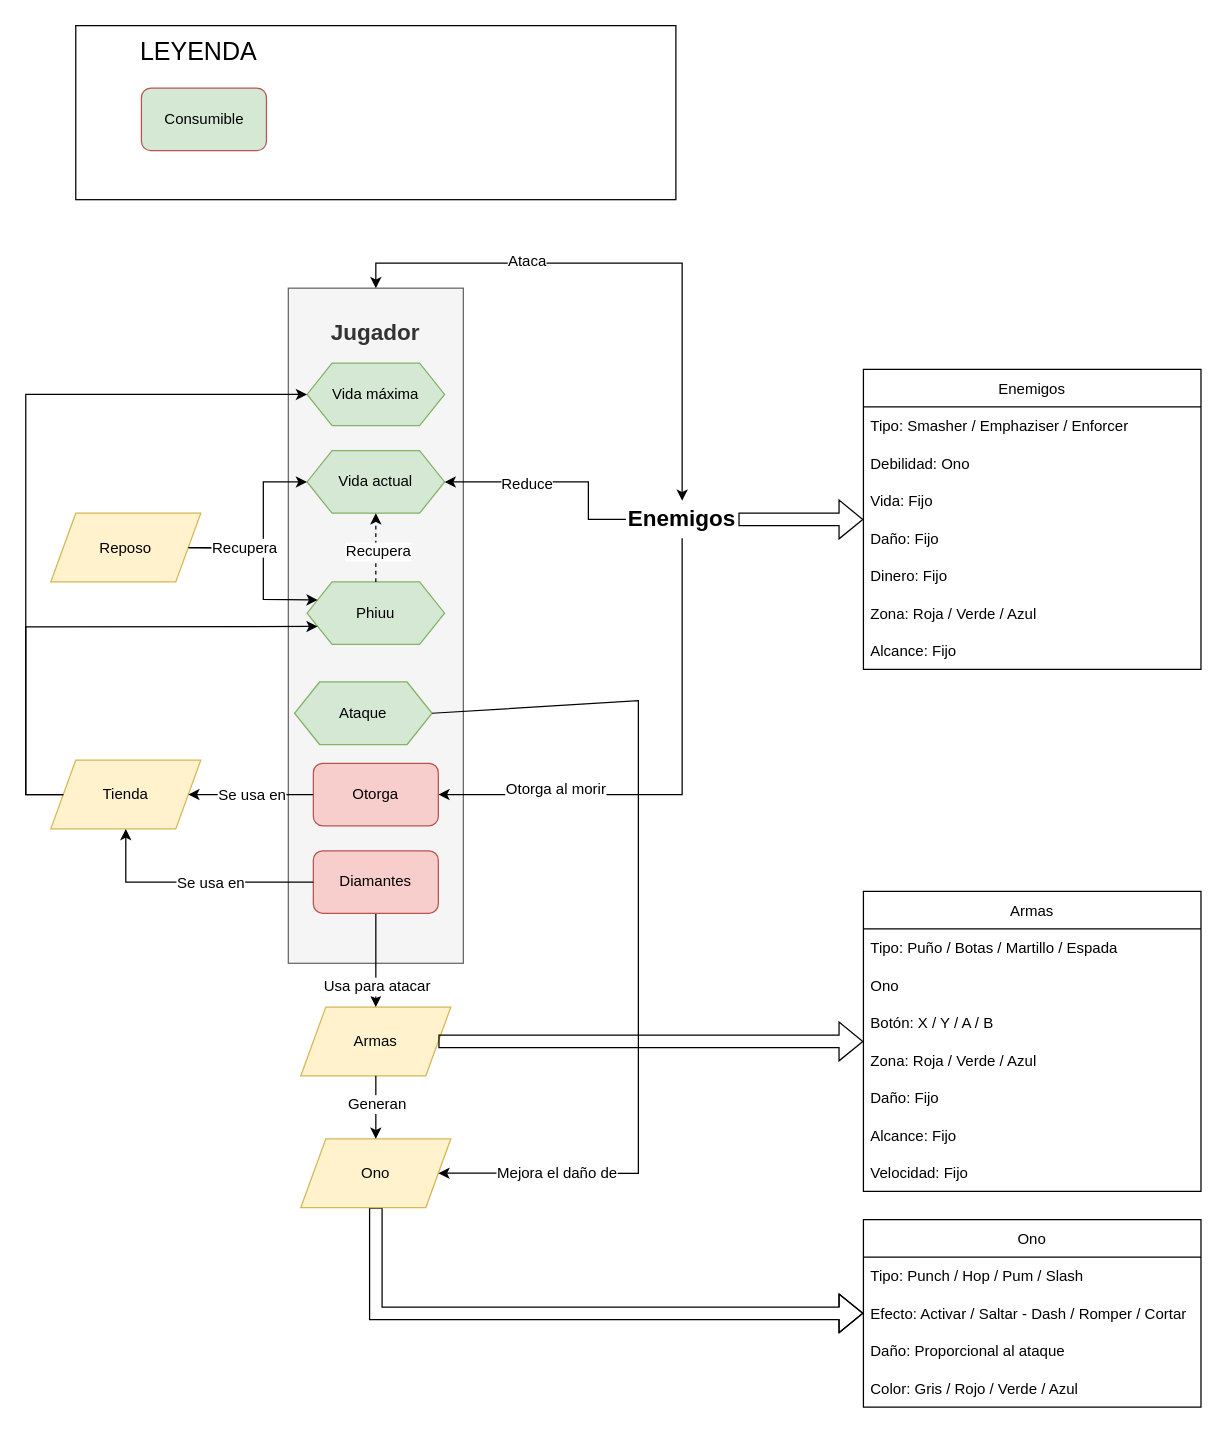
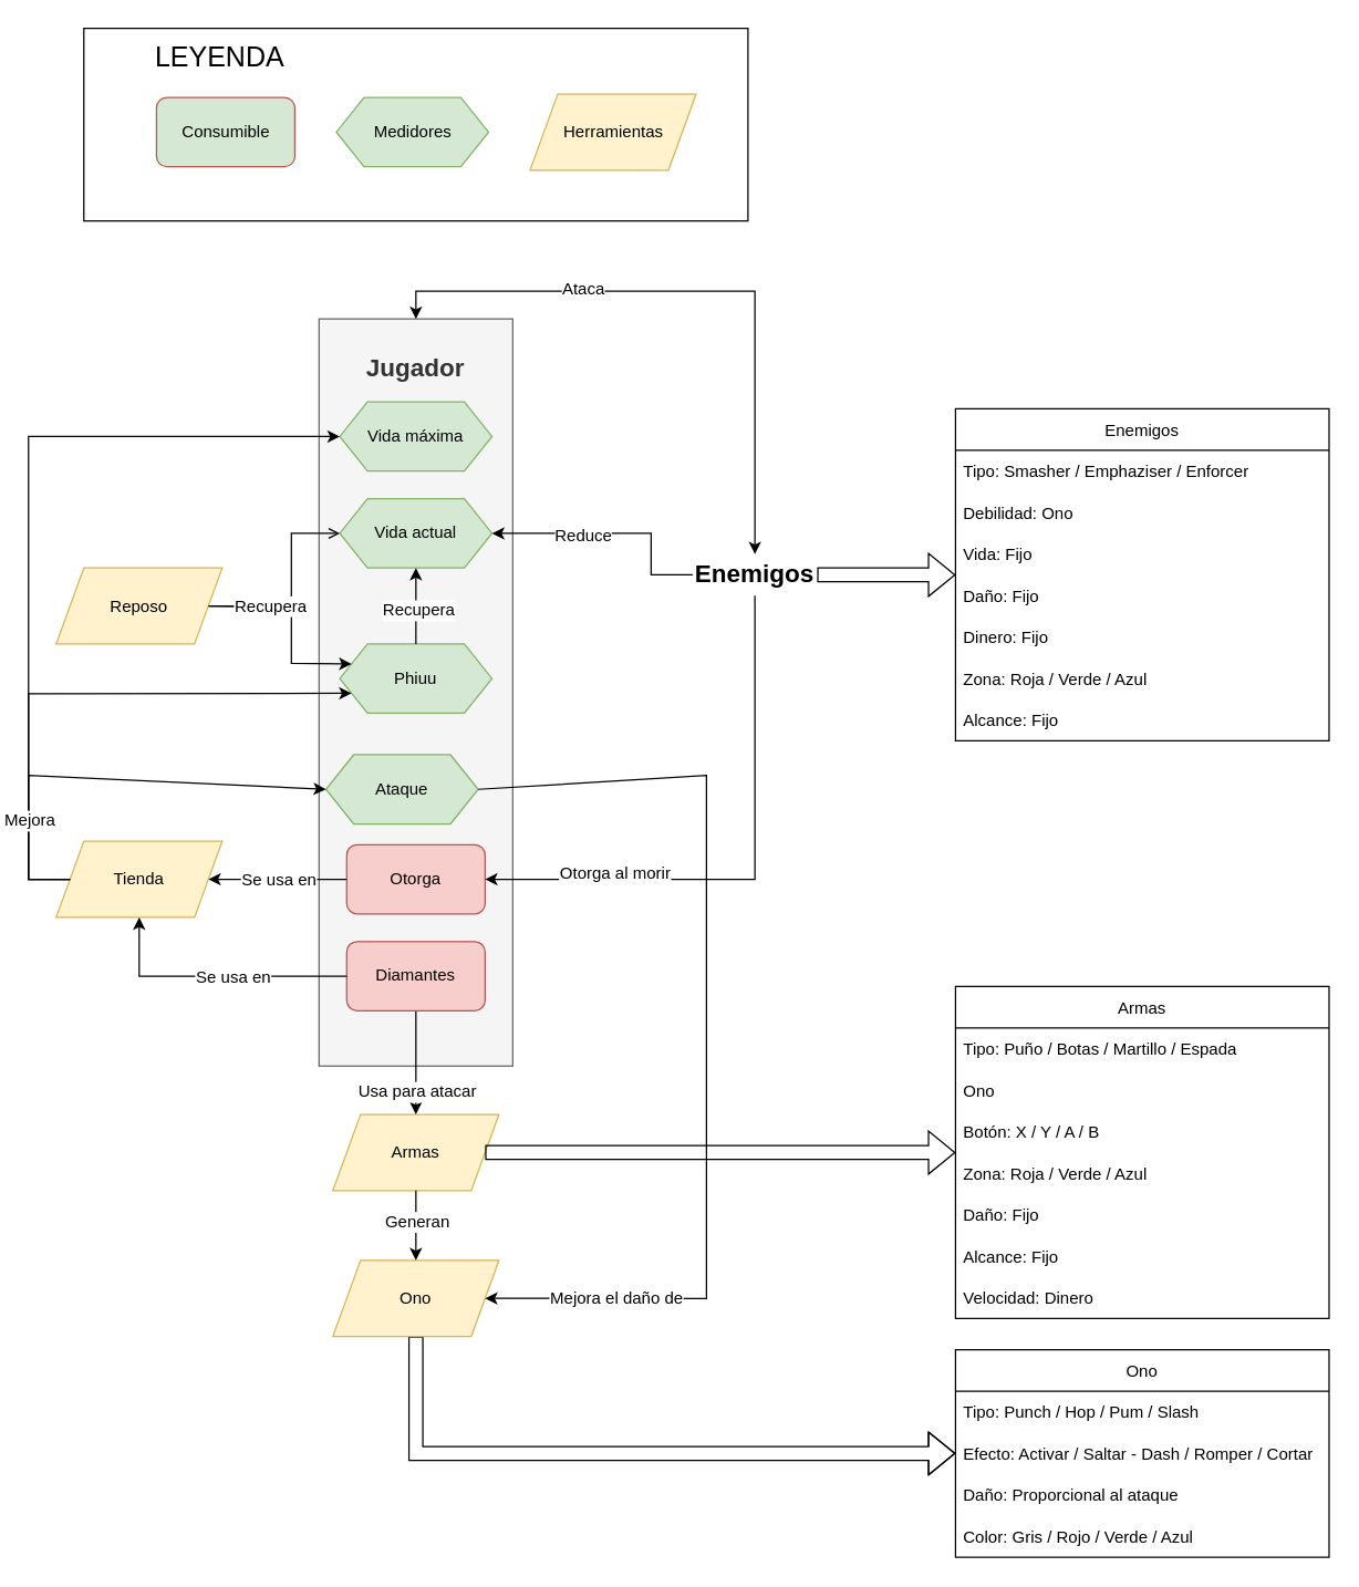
+ <mxCell id="6" value="Medidores" style="shape=hexagon;perimeter=hexagonPerimeter2;whiteSpace=wrap;html=1;fixedSize=1;fillColor=#d5e8d4;strokeColor=#82b366;" parent="1" vertex="1"><mxGeometry x="242.5" y="70" width="110" height="50" as="geometry" /></mxCell>
+ <mxCell id="7" value="Herramientas" style="shape=parallelogram;perimeter=parallelogramPerimeter;whiteSpace=wrap;html=1;fixedSize=1;fillColor=#fff2cc;strokeColor=#d6b656;" parent="1" vertex="1"><mxGeometry x="382.5" y="67.5" width="120" height="55" as="geometry" /></mxCell>
- <mxCell id="21" value="" style="endArrow=classic;html=1;rounded=0;fontSize=12;exitX=1;exitY=0.5;exitDx=0;exitDy=0;entryX=0;entryY=0.5;entryDx=0;entryDy=0;" parent="1" source="44" target="8" edge="1"><mxGeometry width="50" height="50" relative="1" as="geometry"><mxPoint x="300" y="600" as="sourcePoint" /><mxPoint x="560" y="610" as="targetPoint" /><Array as="points"><mxPoint x="210" y="438" /><mxPoint x="210" y="385" /></Array></mxGeometry></mxCell>
+ <mxCell id="21" value="" style="endArrow=open;html=1;rounded=0;fontSize=12;exitX=1;exitY=0.5;exitDx=0;exitDy=0;entryX=0;entryY=0.5;entryDx=0;entryDy=0;" parent="1" source="44" target="8" edge="1"><mxGeometry width="50" height="50" relative="1" as="geometry"><mxPoint x="300" y="600" as="sourcePoint" /><mxPoint x="560" y="610" as="targetPoint" /><Array as="points"><mxPoint x="210" y="438" /><mxPoint x="210" y="385" /></Array></mxGeometry></mxCell>
- <mxCell id="18" value="" style="endArrow=classic;html=1;rounded=0;fontSize=12;exitX=0.5;exitY=0;exitDx=0;exitDy=0;entryX=0.5;entryY=1;entryDx=0;entryDy=0;dashed=1;" parent="1" source="9" target="8" edge="1"><mxGeometry width="50" height="50" relative="1" as="geometry"><mxPoint x="170" y="560" as="sourcePoint" /><mxPoint x="220" y="510" as="targetPoint" /><Array as="points"><mxPoint x="300" y="440" /></Array></mxGeometry></mxCell>
+ <mxCell id="18" value="" style="endArrow=classic;html=1;rounded=0;fontSize=12;exitX=0.5;exitY=0;exitDx=0;exitDy=0;entryX=0.5;entryY=1;entryDx=0;entryDy=0;" parent="1" source="9" target="8" edge="1"><mxGeometry width="50" height="50" relative="1" as="geometry"><mxPoint x="170" y="560" as="sourcePoint" /><mxPoint x="220" y="510" as="targetPoint" /><Array as="points"><mxPoint x="300" y="440" /></Array></mxGeometry></mxCell>
+ <mxCell id="52" value="" style="endArrow=classic;html=1;rounded=0;fontSize=12;entryX=0;entryY=0.5;entryDx=0;entryDy=0;exitX=0;exitY=0.5;exitDx=0;exitDy=0;" parent="1" source="22" target="50" edge="1"><mxGeometry width="50" height="50" relative="1" as="geometry"><mxPoint x="180" y="780" as="sourcePoint" /><mxPoint x="-40" y="710" as="targetPoint" /><Array as="points"><mxPoint x="20" y="635" /><mxPoint x="20" y="560" /></Array></mxGeometry></mxCell>
+ <mxCell id="53" value="Mejora" style="edgeLabel;html=1;align=center;verticalAlign=middle;resizable=0;points=[];fontSize=12;" parent="52" vertex="1" connectable="0"><mxGeometry x="-0.705" relative="1" as="geometry"><mxPoint y="-26" as="offset" /></mxGeometry></mxCell>
- <mxCell id="63" value="Velocidad: Fijo" style="text;strokeColor=none;fillColor=none;align=left;verticalAlign=middle;spacingLeft=4;spacingRight=4;overflow=hidden;points=[[0,0.5],[1,0.5]];portConstraint=eastwest;rotatable=0;fontSize=12;" parent="56" vertex="1"><mxGeometry y="210" width="270" height="30" as="geometry" /></mxCell>
+ <mxCell id="63" value="Velocidad: Dinero" style="text;strokeColor=none;fillColor=none;align=left;verticalAlign=middle;spacingLeft=4;spacingRight=4;overflow=hidden;points=[[0,0.5],[1,0.5]];portConstraint=eastwest;rotatable=0;fontSize=12;" parent="56" vertex="1"><mxGeometry y="210" width="270" height="30" as="geometry" /></mxCell>
